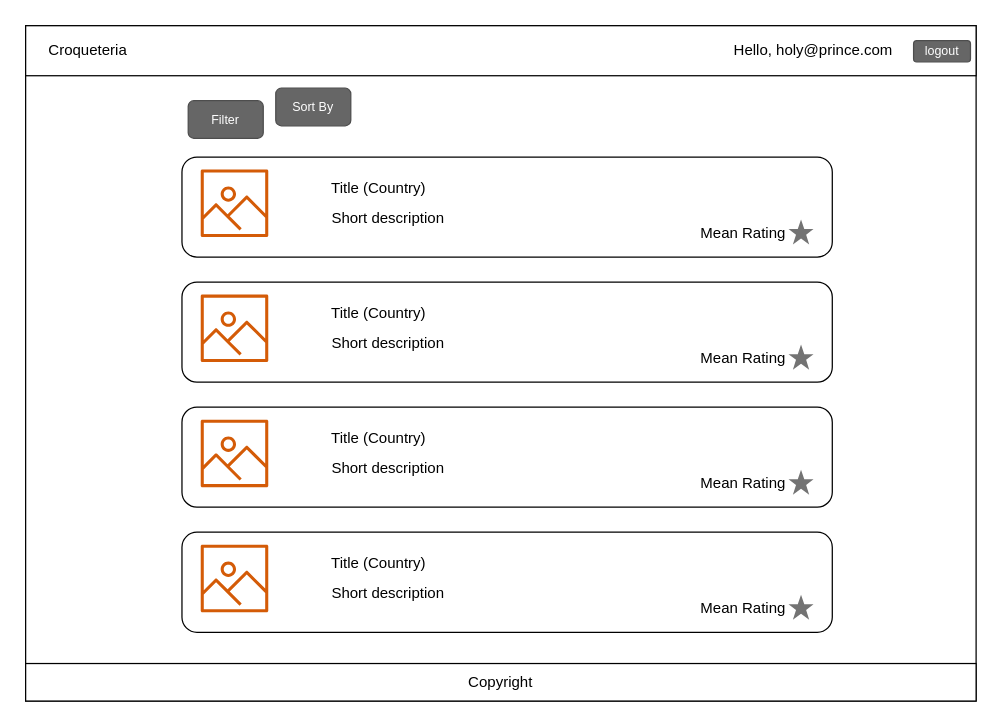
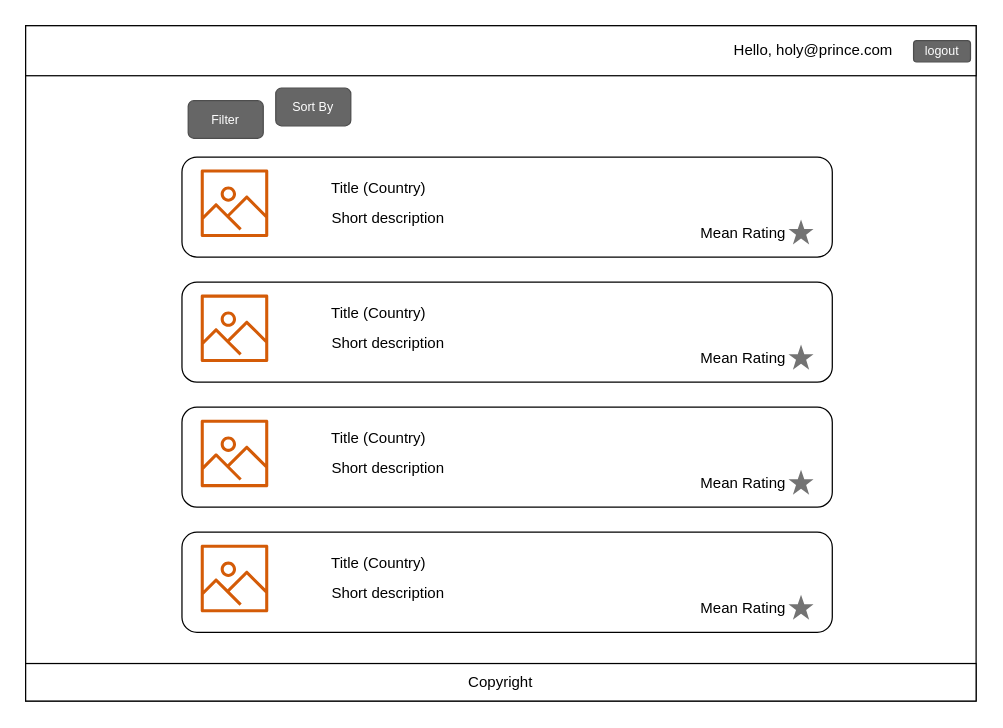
- <mxCell id="6" value="Croqueteria" style="text;strokeColor=none;align=center;fillColor=none;html=1;verticalAlign=middle;whiteSpace=wrap;rounded=0;" vertex="1" parent="1"><mxGeometry x="30" y="25" width="80" height="30" as="geometry" /></mxCell>
